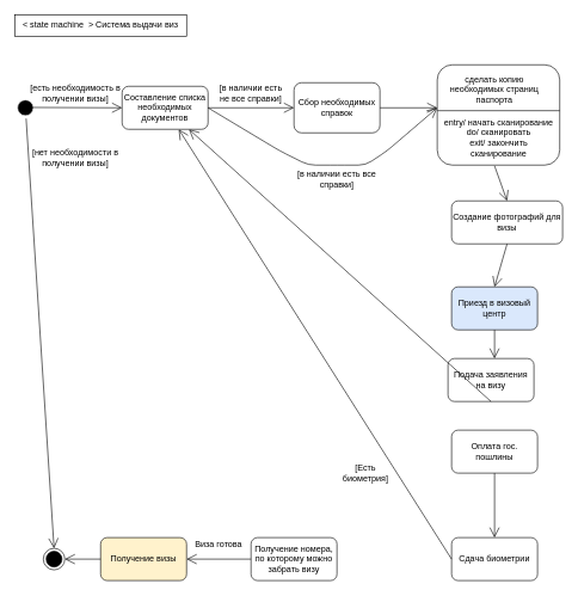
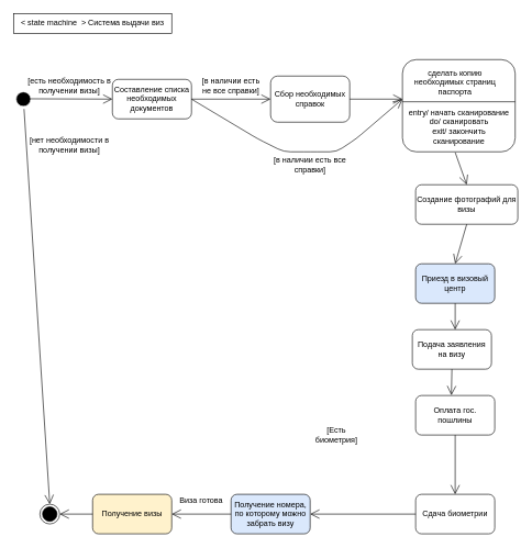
- <mxCell id="29" value="" style="endArrow=open;endFill=1;endSize=12;html=1;exitX=0.5;exitY=1;exitDx=0;exitDy=0;" parent="1" source="12" target="31" edge="1"><mxGeometry width="160" relative="1" as="geometry"><mxPoint x="570" y="560" as="sourcePoint" /><mxPoint x="560" y="600" as="targetPoint" /></mxGeometry></mxCell>
+ <mxCell id="29" value="" style="endArrow=open;endFill=1;endSize=12;html=1;exitX=0.5;exitY=1;exitDx=0;exitDy=0;entryX=0.452;entryY=-0.008;entryDx=0;entryDy=0;entryPerimeter=0;" parent="1" source="12" target="10" edge="1"><mxGeometry width="160" relative="1" as="geometry"><mxPoint x="570" y="560" as="sourcePoint" /><mxPoint x="560" y="600" as="targetPoint" /></mxGeometry></mxCell>
- <mxCell id="22" value="" style="endArrow=open;endFill=1;endSize=12;html=1;exitX=0;exitY=0.5;exitDx=0;exitDy=0;" parent="1" source="9" target="31" edge="1"><mxGeometry width="160" relative="1" as="geometry"><mxPoint x="390" y="700" as="sourcePoint" /><mxPoint x="550" y="700" as="targetPoint" /></mxGeometry></mxCell>
+ <mxCell id="22" value="" style="endArrow=open;endFill=1;endSize=12;html=1;exitX=0;exitY=0.5;exitDx=0;exitDy=0;entryX=1;entryY=0.5;entryDx=0;entryDy=0;" parent="1" source="9" target="13" edge="1"><mxGeometry width="160" relative="1" as="geometry"><mxPoint x="390" y="700" as="sourcePoint" /><mxPoint x="550" y="700" as="targetPoint" /></mxGeometry></mxCell>
- <mxCell id="13" value="Получение номера, по которому можно забрать визу" style="rounded=1;whiteSpace=wrap;html=1;strokeColor=#000000;" parent="1" vertex="1"><mxGeometry x="350" y="750" width="120" height="60" as="geometry" /></mxCell>
+ <mxCell id="13" value="Получение номера, по которому можно забрать визу" style="rounded=1;whiteSpace=wrap;html=1;strokeColor=#000000;fillColor=#dae8fc;" parent="1" vertex="1"><mxGeometry x="350" y="750" width="120" height="60" as="geometry" /></mxCell>
